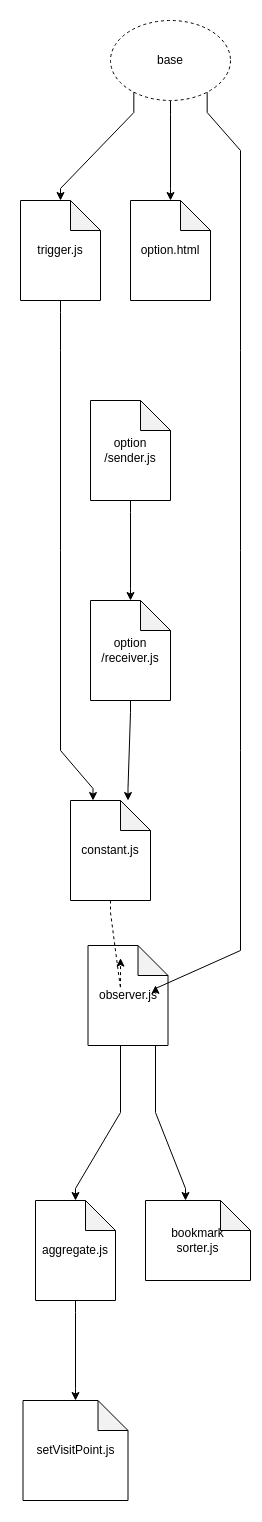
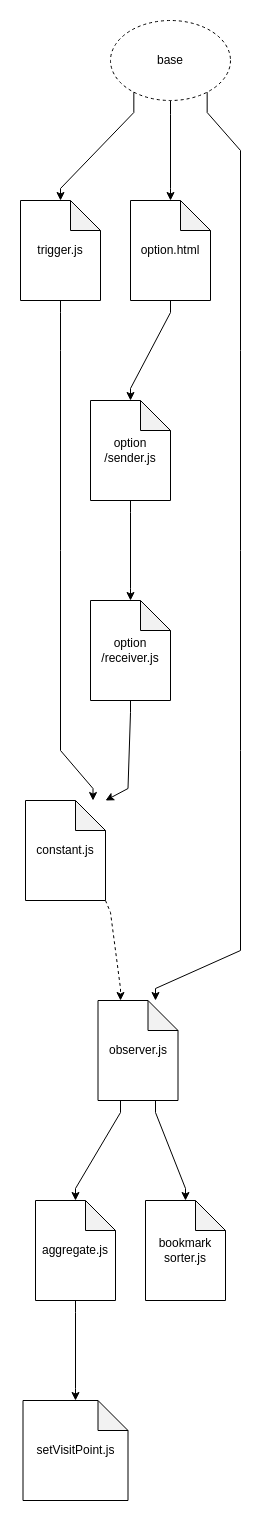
+ <mxCell id="18" style="edgeStyle=orthogonalEdgeStyle;rounded=0;orthogonalLoop=1;jettySize=auto;html=1;noEdgeStyle=1;orthogonal=1;" parent="1" source="22" target="13" edge="1"><mxGeometry relative="1" as="geometry"><Array as="points"><mxPoint x="170" y="312" /><mxPoint x="130" y="388" /></Array></mxGeometry></mxCell>
- <mxCell id="8" value="constant.js" style="shape=note;whiteSpace=wrap;html=1;backgroundOutline=1;darkOpacity=0.05;" parent="1" vertex="1"><mxGeometry x="70" y="800" width="80" height="100" as="geometry" /></mxCell>
+ <mxCell id="8" value="constant.js" style="shape=note;whiteSpace=wrap;html=1;backgroundOutline=1;darkOpacity=0.05;" parent="1" vertex="1"><mxGeometry x="25" y="800" width="80" height="100" as="geometry" /></mxCell>
- <mxCell id="6" value="observer.js" style="shape=note;whiteSpace=wrap;html=1;backgroundOutline=1;darkOpacity=0.05;" parent="1" vertex="1"><mxGeometry x="87.5" y="945" width="80" height="100" as="geometry" /></mxCell>
+ <mxCell id="6" value="observer.js" style="shape=note;whiteSpace=wrap;html=1;backgroundOutline=1;darkOpacity=0.05;" parent="1" vertex="1"><mxGeometry x="97.5" y="1000" width="80" height="100" as="geometry" /></mxCell>
- <mxCell id="9" value="bookmark&lt;br&gt;sorter.js" style="shape=note;whiteSpace=wrap;html=1;backgroundOutline=1;darkOpacity=0.05;" parent="1" vertex="1"><mxGeometry x="145" y="1200" width="105" height="80" as="geometry" /></mxCell>
+ <mxCell id="9" value="bookmark&lt;br&gt;sorter.js" style="shape=note;whiteSpace=wrap;html=1;backgroundOutline=1;darkOpacity=0.05;" parent="1" vertex="1"><mxGeometry x="145" y="1200" width="80" height="100" as="geometry" /></mxCell>
